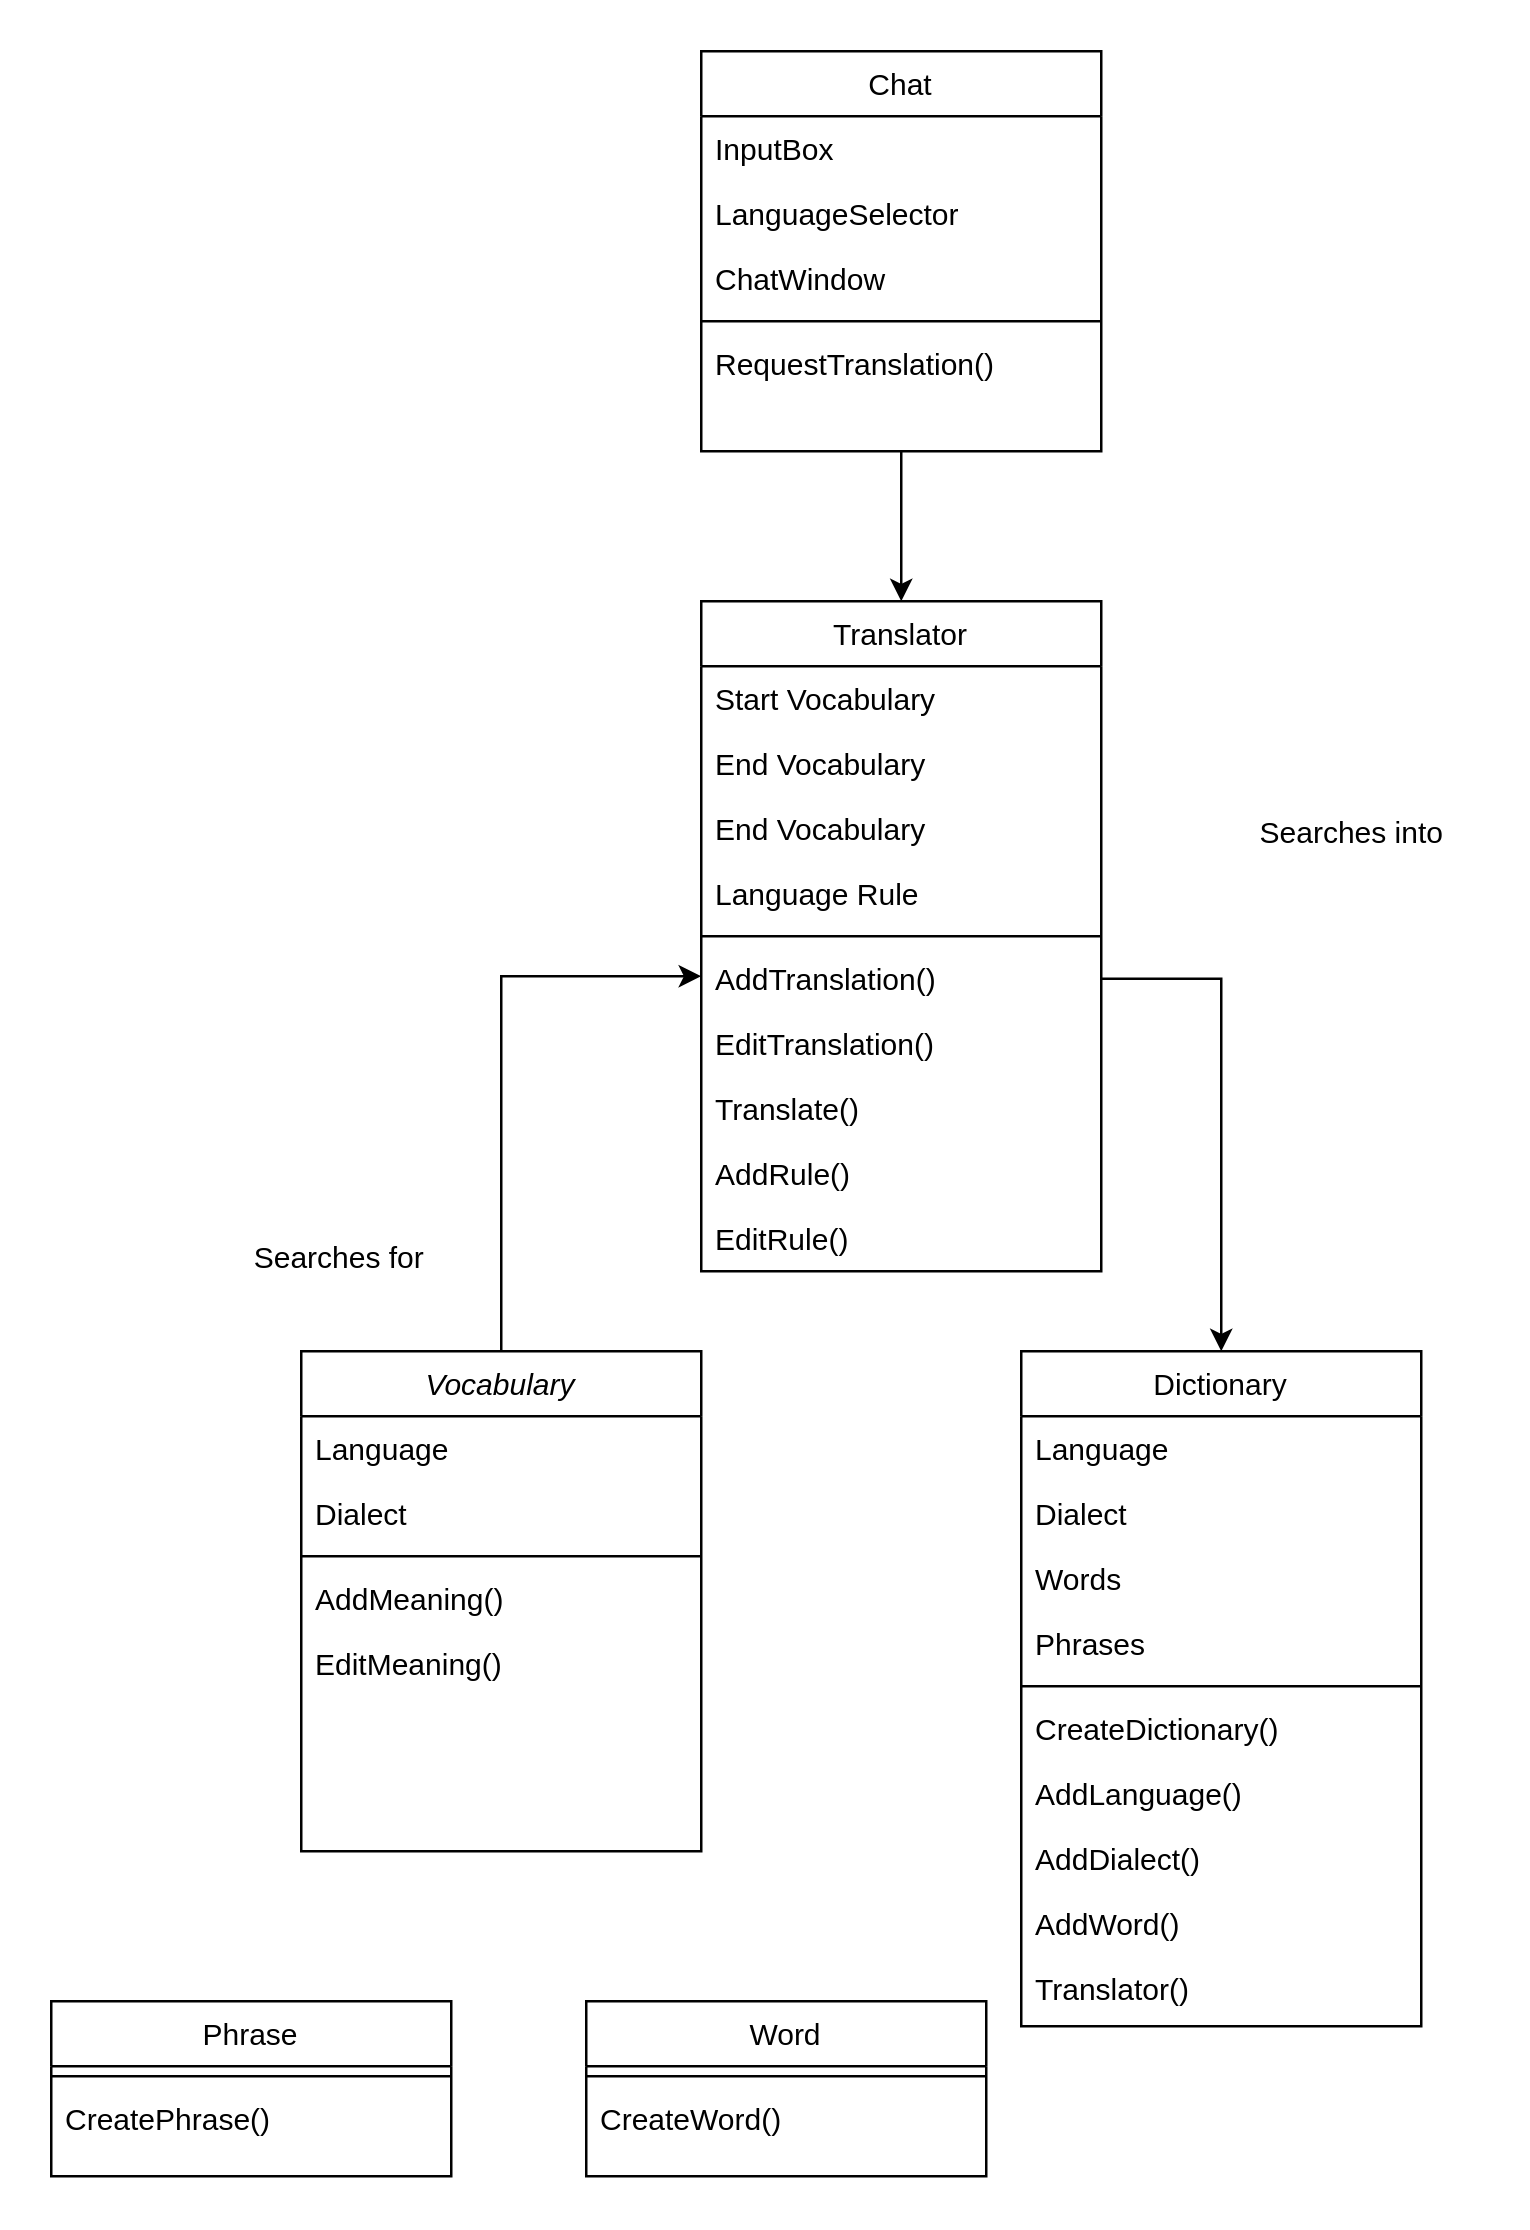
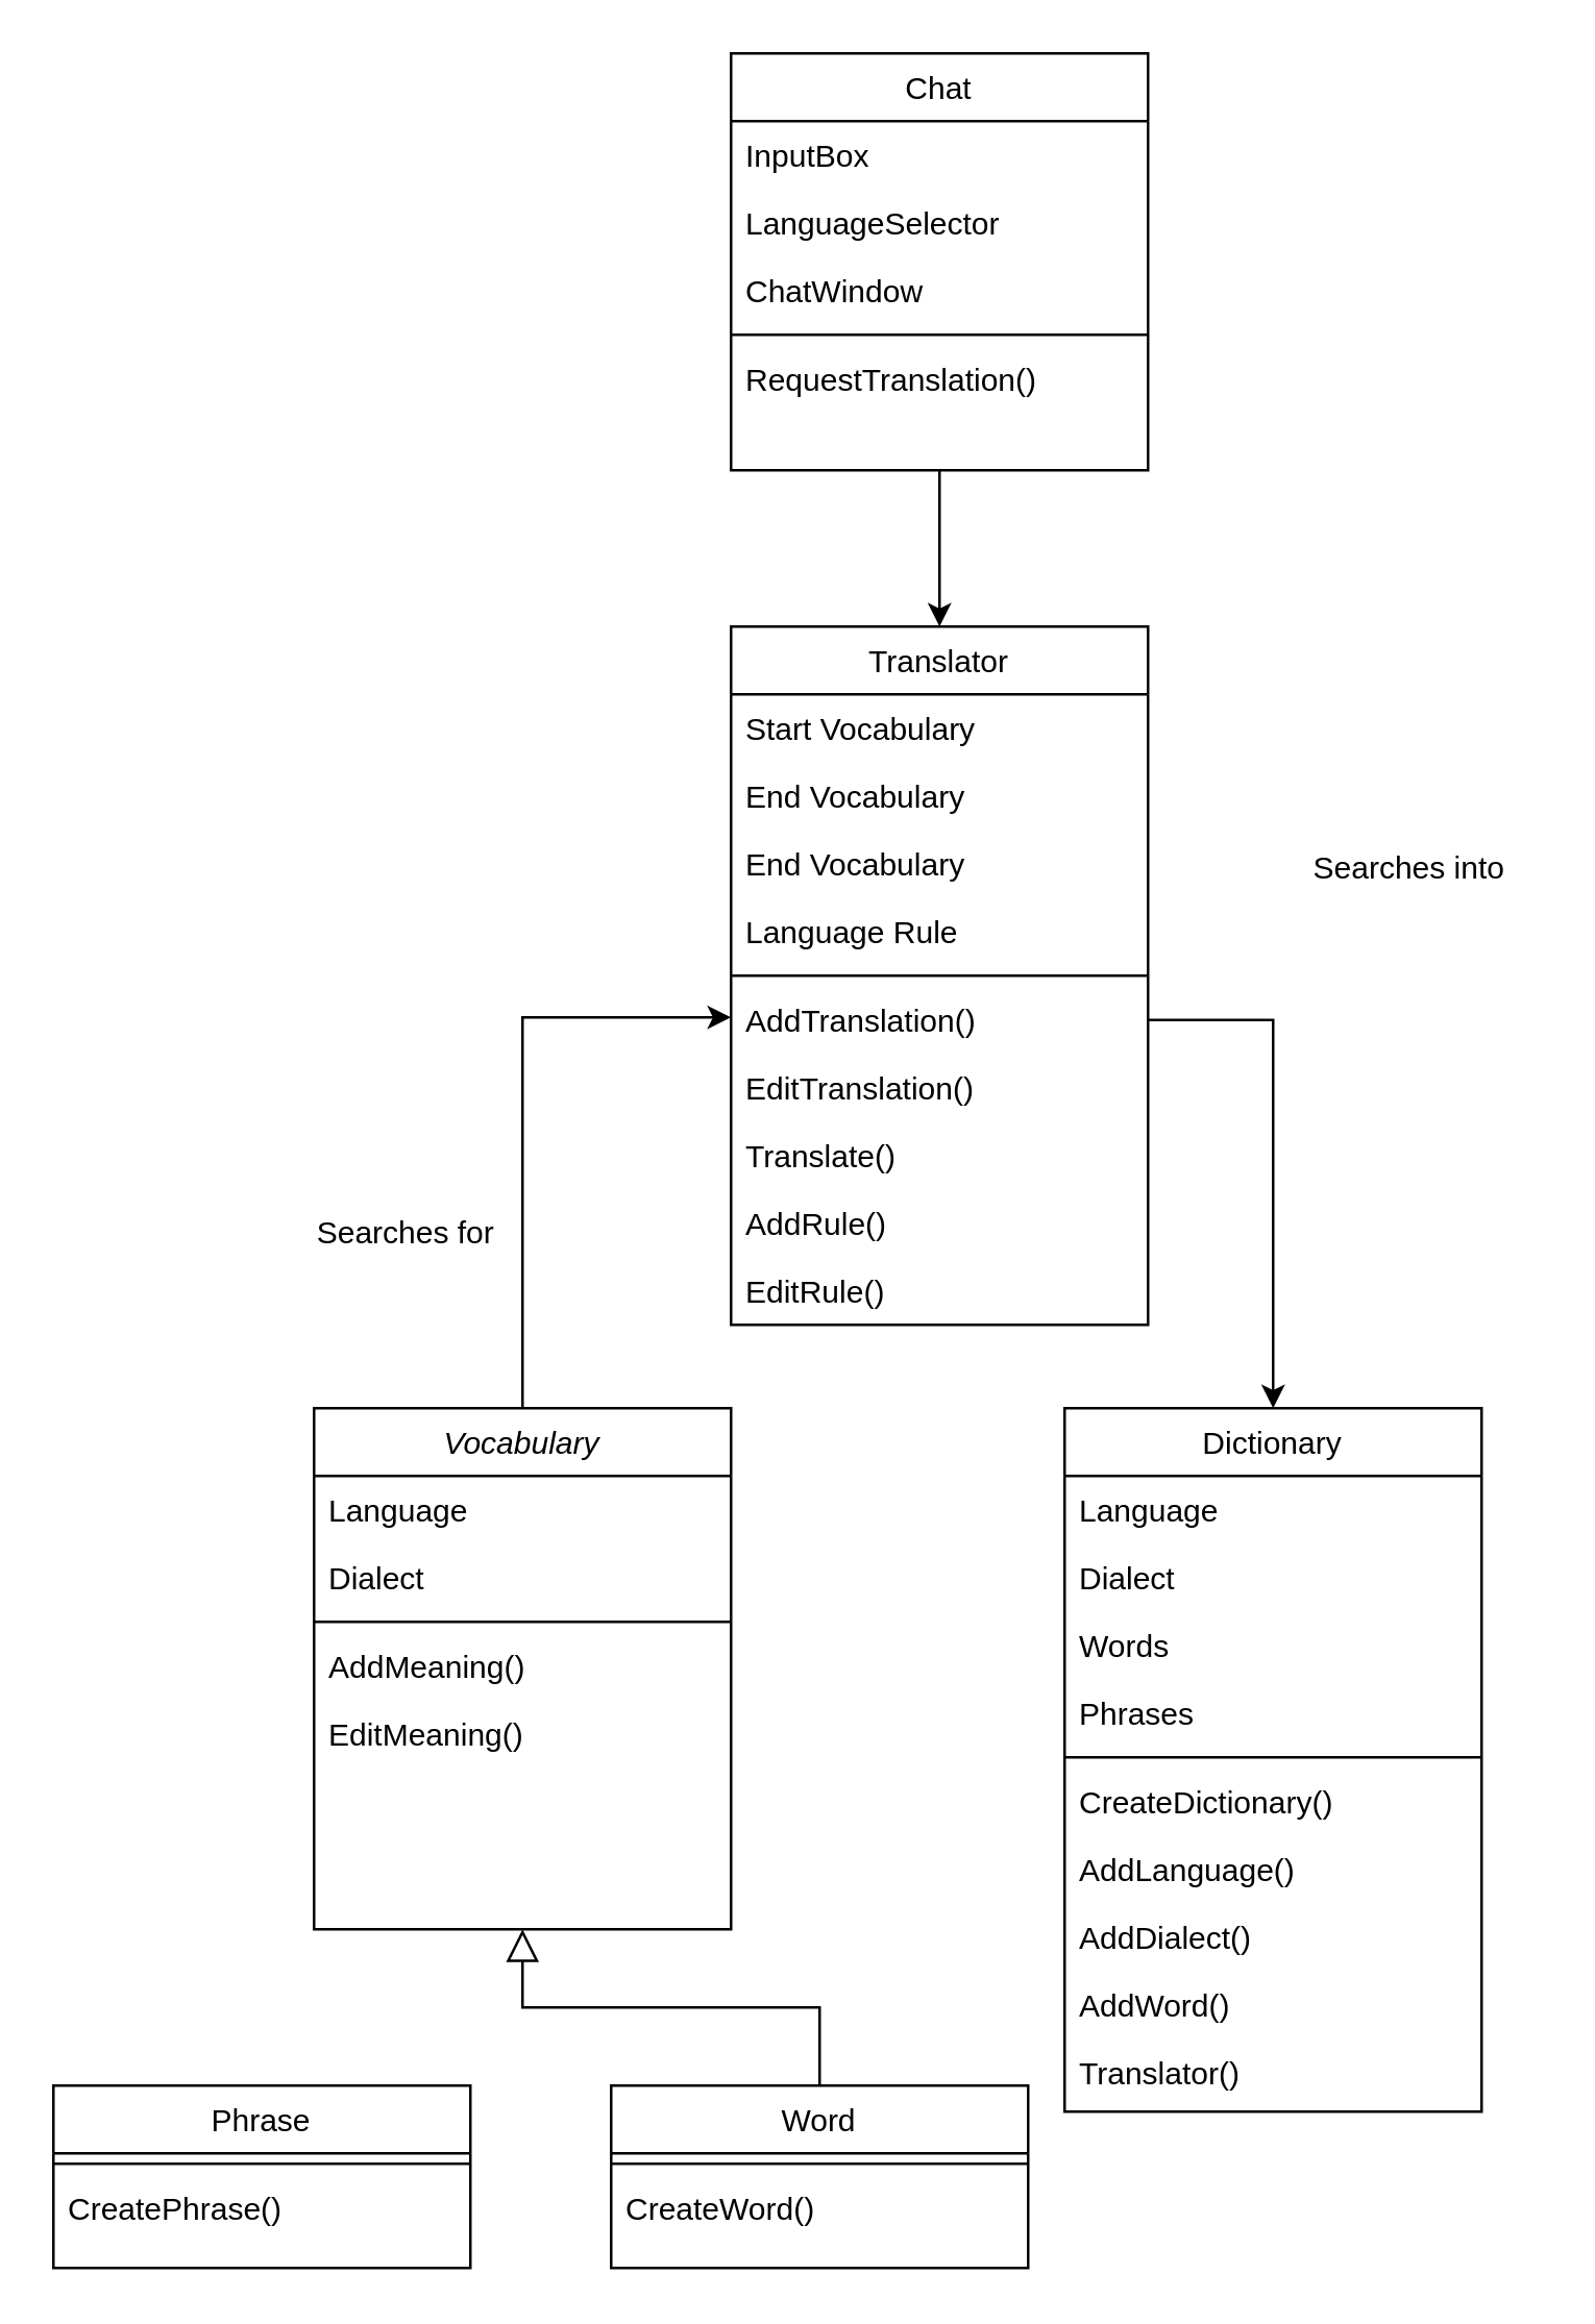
- <mxCell id="40" value="Searches for" style="text;html=1;align=center;verticalAlign=middle;resizable=0;points=[];autosize=1;strokeColor=none;fillColor=none;" vertex="1" parent="1"><mxGeometry x="90" y="488" width="90" height="30" as="geometry" /></mxCell>
+ <mxCell id="40" value="Searches for" style="text;html=1;align=center;verticalAlign=middle;resizable=0;points=[];autosize=1;strokeColor=none;fillColor=none;" vertex="1" parent="1"><mxGeometry x="110" y="458" width="90" height="30" as="geometry" /></mxCell>
+ <mxCell id="15" value="" style="endArrow=block;endSize=10;endFill=0;shadow=0;strokeWidth=1;rounded=0;edgeStyle=elbowEdgeStyle;elbow=vertical;" edge="1" parent="1" source="12" target="3"><mxGeometry width="160" relative="1" as="geometry"><mxPoint x="110" y="793" as="sourcePoint" /><mxPoint x="210" y="691" as="targetPoint" /></mxGeometry></mxCell>
